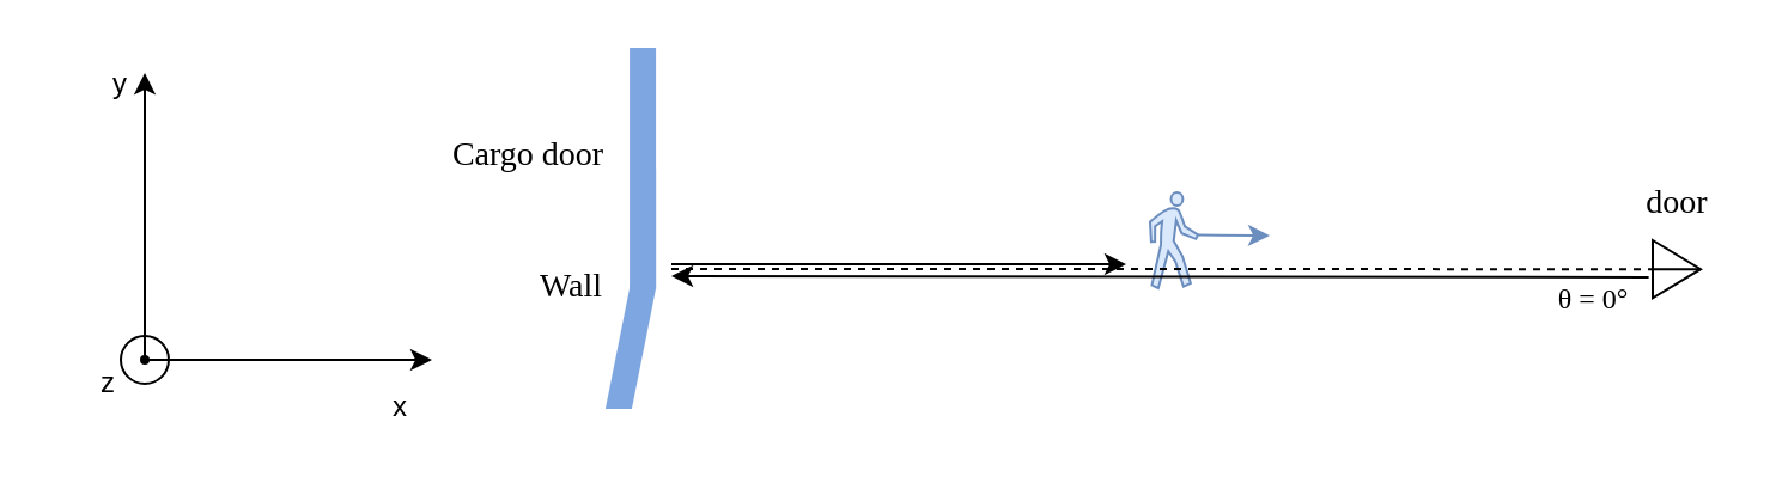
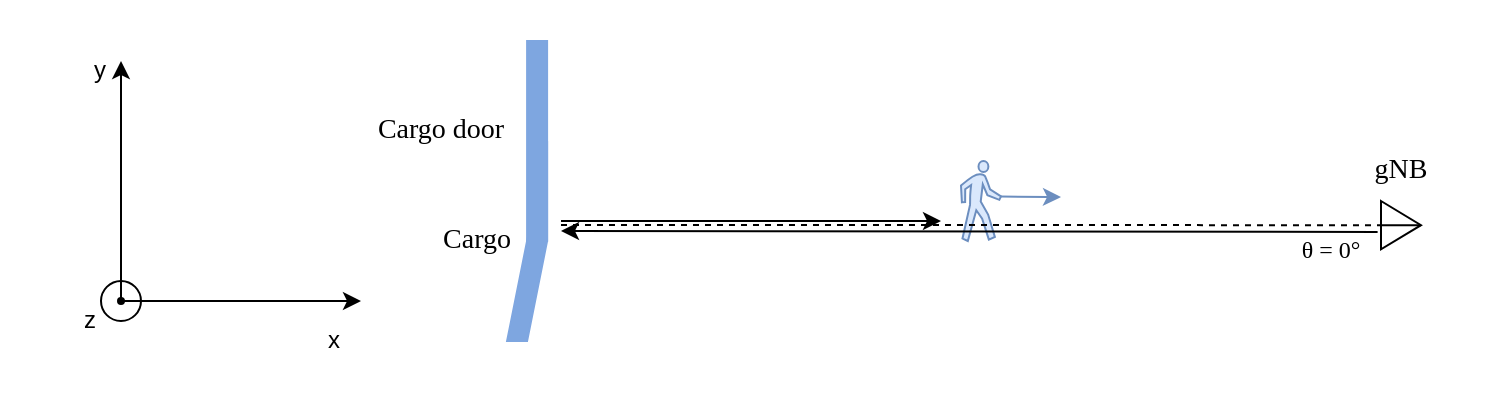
- <mxCell id="5" value="&lt;font style=&quot;font-size: 14px;&quot; face=&quot;LM Sans&quot;&gt;door&lt;/font&gt;" style="text;html=1;align=center;verticalAlign=middle;resizable=0;points=[];autosize=1;strokeColor=none;fillColor=none;" parent="1" vertex="1"><mxGeometry x="675" y="70" width="50" height="30" as="geometry" /></mxCell>
+ <mxCell id="5" value="&lt;font style=&quot;font-size: 14px;&quot; face=&quot;LM Sans&quot;&gt;gNB&lt;/font&gt;" style="text;html=1;align=center;verticalAlign=middle;resizable=0;points=[];autosize=1;strokeColor=none;fillColor=none;" parent="1" vertex="1"><mxGeometry x="675" y="70" width="50" height="30" as="geometry" /></mxCell>
- <mxCell id="6" value="&lt;font style=&quot;font-size: 14px;&quot; face=&quot;LM Sans&quot;&gt;Wall&lt;/font&gt;" style="text;html=1;align=center;verticalAlign=middle;resizable=0;points=[];autosize=1;strokeColor=none;fillColor=none;" parent="1" vertex="1"><mxGeometry x="213.05" y="105" width="50" height="30" as="geometry" /></mxCell>
+ <mxCell id="6" value="&lt;font style=&quot;font-size: 14px;&quot; face=&quot;LM Sans&quot;&gt;Cargo&lt;/font&gt;" style="text;html=1;align=center;verticalAlign=middle;resizable=0;points=[];autosize=1;strokeColor=none;fillColor=none;" parent="1" vertex="1"><mxGeometry x="213.05" y="105" width="50" height="30" as="geometry" /></mxCell>
